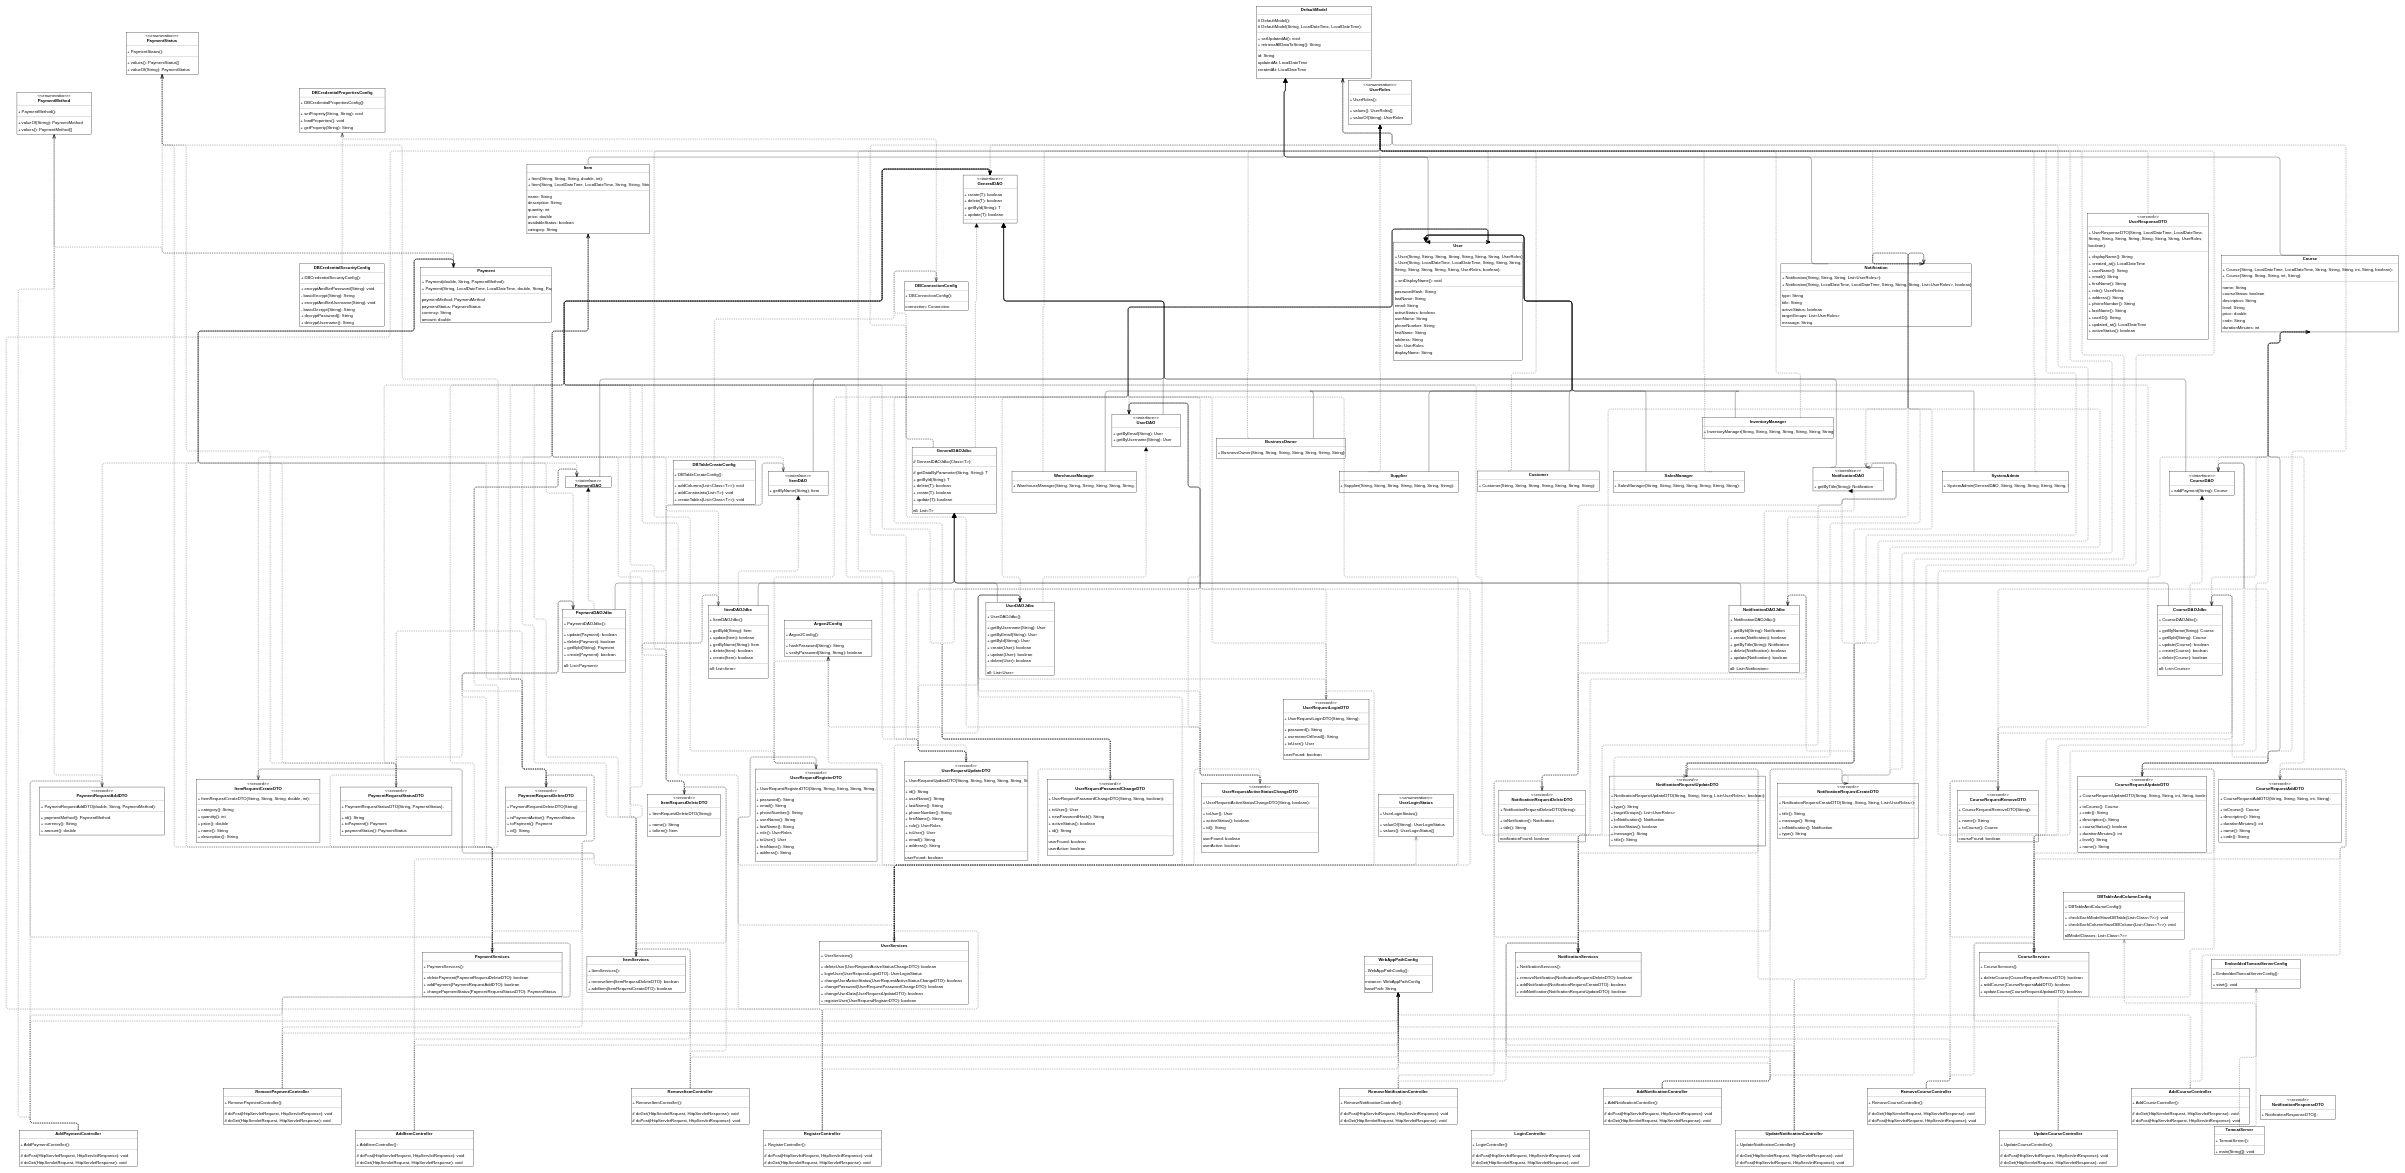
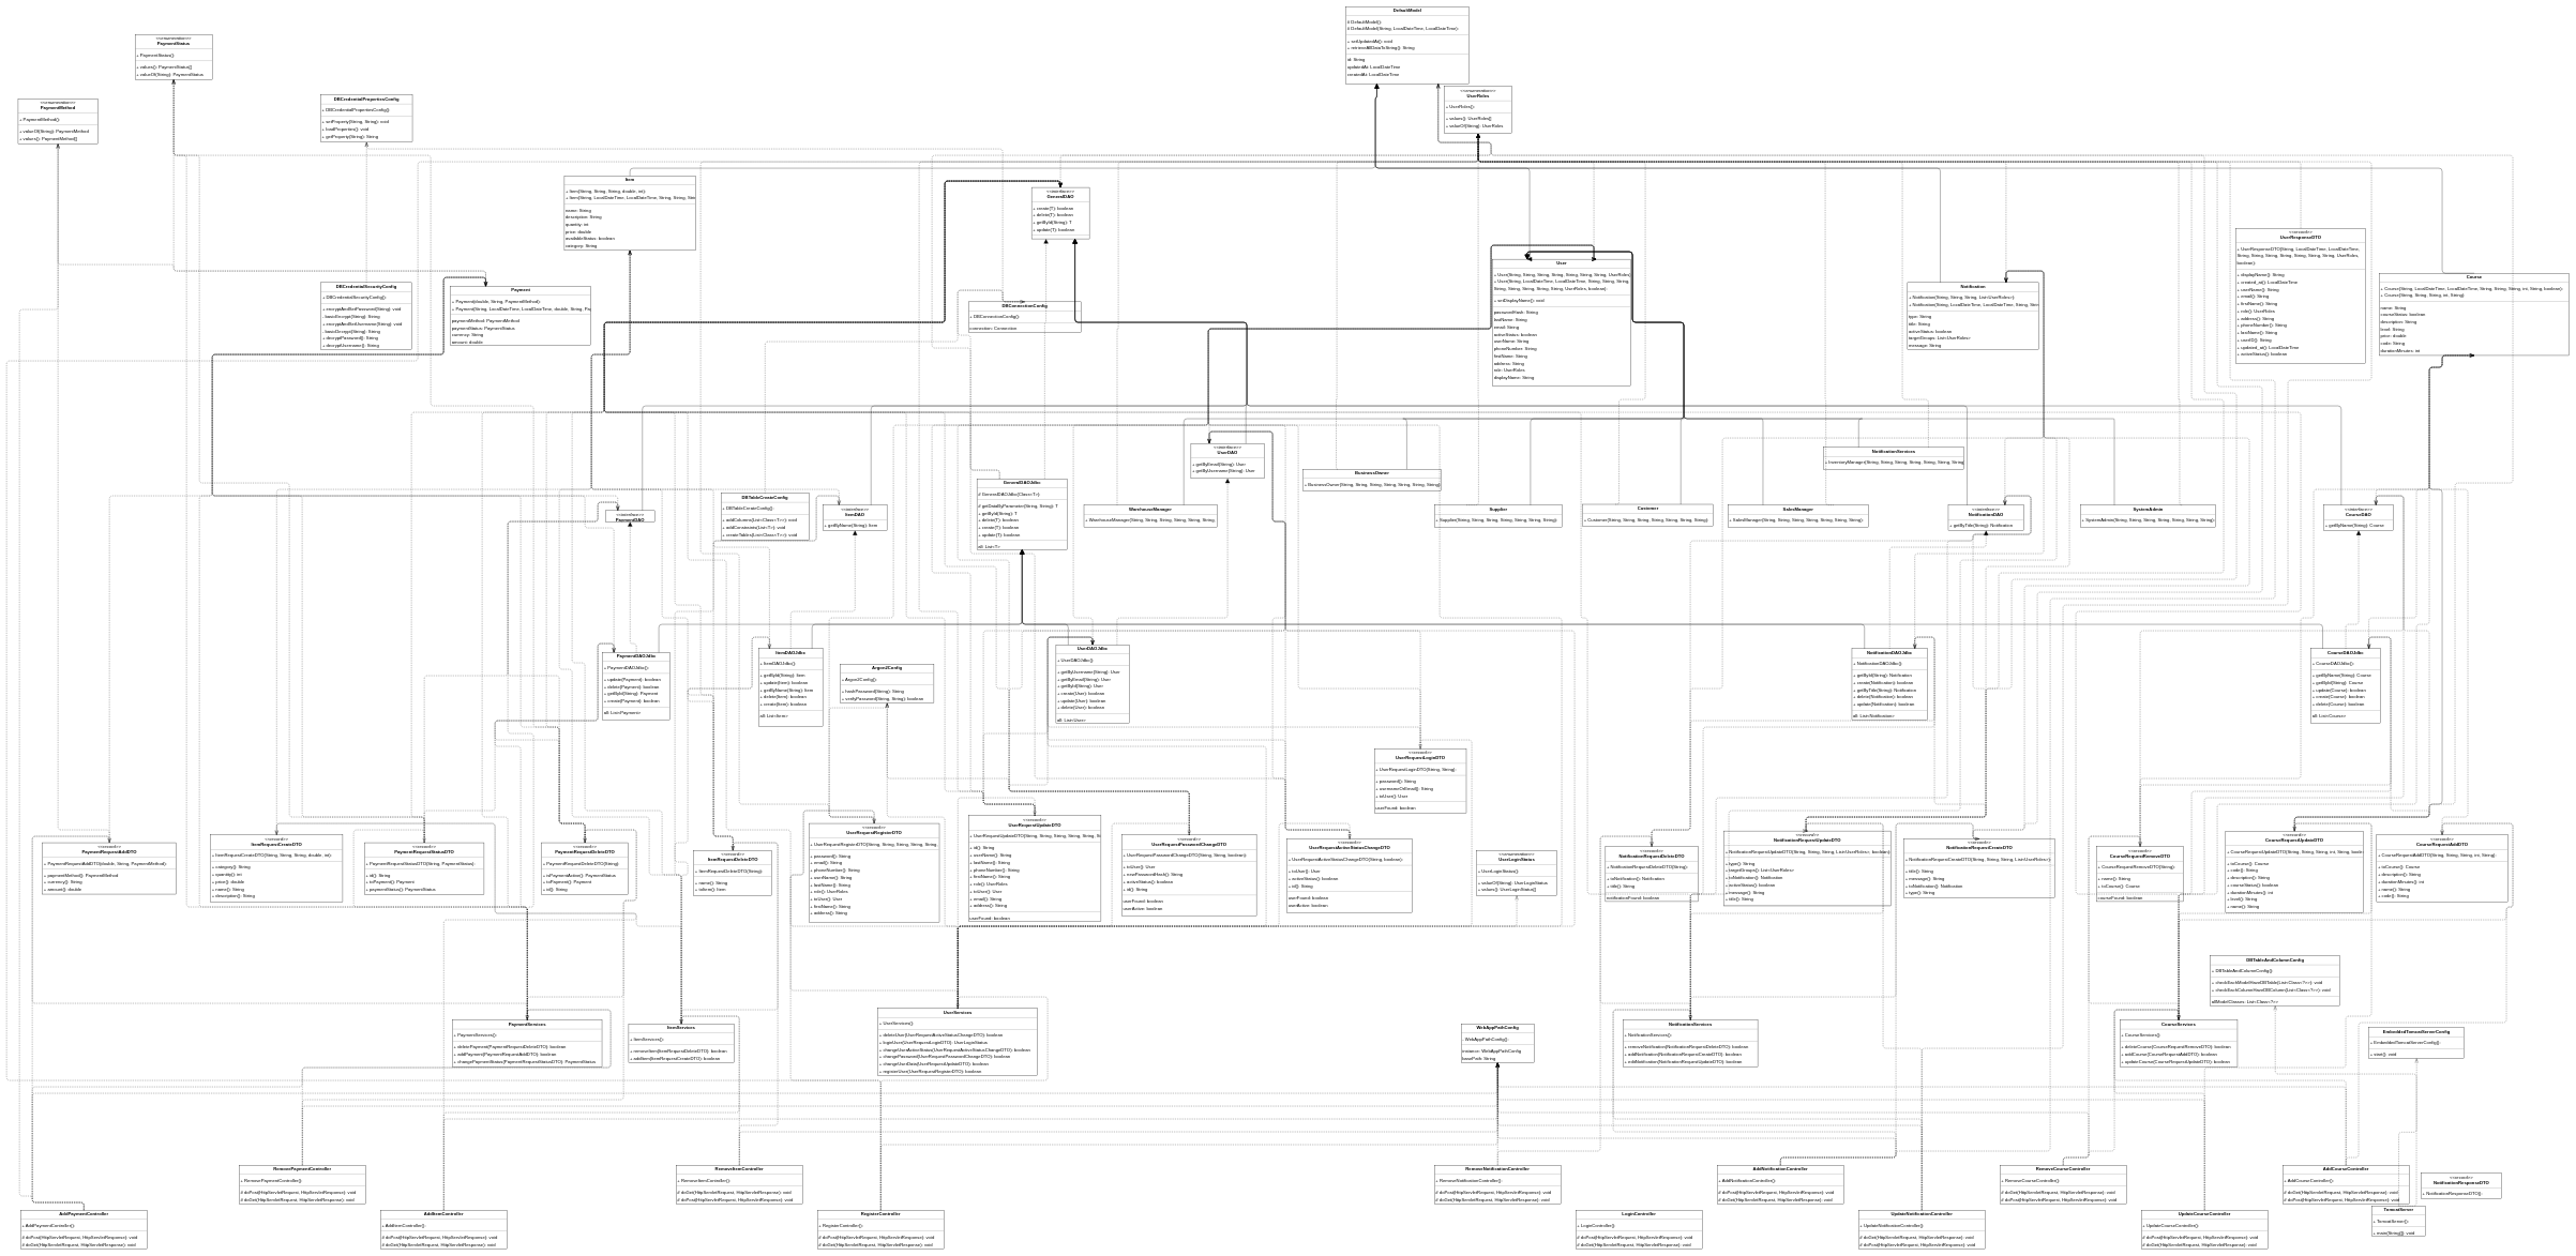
- <mxCell id="123" value="" style="html=1;rounded=1;edgeStyle=orthogonalEdgeStyle;dashed=0;startArrow=none;endArrow=block;endSize=12;strokeColor=#000000;exitX=0.500;exitY=0.000;exitDx=0;exitDy=0;entryX=0.250;entryY=1.000;entryDx=0;entryDy=0;" parent="1" source="26" target="21" edge="1"><mxGeometry width="50" height="50" relative="1" as="geometry"><Array as="points"><mxPoint x="1960" y="523" /><mxPoint x="4280" y="523" /><mxPoint x="4280" y="303" /><mxPoint x="4285" y="303" /></Array></mxGeometry></mxCell>
+ <mxCell id="123" value="" style="html=1;rounded=1;edgeStyle=orthogonalEdgeStyle;dashed=0;startArrow=none;endArrow=none;endSize=12;strokeColor=#000000;exitX=0.500;exitY=0.000;exitDx=0;exitDy=0;entryX=0.250;entryY=1.000;entryDx=0;entryDy=0;" parent="1" source="26" target="21" edge="1"><mxGeometry width="50" height="50" relative="1" as="geometry"><Array as="points"><mxPoint x="1960" y="523" /><mxPoint x="4280" y="523" /><mxPoint x="4280" y="303" /><mxPoint x="4285" y="303" /></Array></mxGeometry></mxCell>
- <mxCell id="33" value="&lt;p style=&quot;margin:0px;margin-top:4px;text-align:center;&quot;&gt;&lt;b&gt;Notification&lt;/b&gt;&lt;/p&gt;&lt;hr size=&quot;1&quot;/&gt;&lt;p style=&quot;margin:0 0 0 4px;line-height:1.6;&quot;&gt;+ Notification(String, String, String, List&amp;lt;UserRoles&amp;gt;): &lt;br/&gt;+ Notification(String, LocalDateTime, LocalDateTime, String, String, String, List&amp;lt;UserRoles&amp;gt;, boolean): &lt;/p&gt;&lt;hr size=&quot;1&quot;/&gt;&lt;p style=&quot;margin:0 0 0 4px;line-height:1.6;&quot;&gt; type: String&lt;br/&gt; title: String&lt;br/&gt; activeStatus: boolean&lt;br/&gt; targetGroups: List&amp;lt;UserRoles&amp;gt;&lt;br/&gt; message: String&lt;/p&gt;" style="verticalAlign=top;align=left;overflow=fill;fontSize=14;fontFamily=Helvetica;html=1;rounded=0;shadow=0;comic=0;labelBackgroundColor=none;strokeWidth=1;strokeColor=#000000;" parent="1" vertex="1"><mxGeometry x="5936" y="879" width="635" height="208" as="geometry" /></mxCell>
+ <mxCell id="33" value="&lt;p style=&quot;margin:0px;margin-top:4px;text-align:center;&quot;&gt;&lt;b&gt;Notification&lt;/b&gt;&lt;/p&gt;&lt;hr size=&quot;1&quot;/&gt;&lt;p style=&quot;margin:0 0 0 4px;line-height:1.6;&quot;&gt;+ Notification(String, String, String, List&amp;lt;UserRoles&amp;gt;): &lt;br/&gt;+ Notification(String, LocalDateTime, LocalDateTime, String, String, String, List&amp;lt;UserRoles&amp;gt;, boolean): &lt;/p&gt;&lt;hr size=&quot;1&quot;/&gt;&lt;p style=&quot;margin:0 0 0 4px;line-height:1.6;&quot;&gt; type: String&lt;br/&gt; title: String&lt;br/&gt; activeStatus: boolean&lt;br/&gt; targetGroups: List&amp;lt;UserRoles&amp;gt;&lt;br/&gt; message: String&lt;/p&gt;" style="verticalAlign=top;align=left;overflow=fill;fontSize=14;fontFamily=Helvetica;html=1;rounded=0;shadow=0;comic=0;labelBackgroundColor=none;strokeWidth=1;strokeColor=#000000;" parent="1" vertex="1"><mxGeometry x="5936" y="879" width="409" height="208" as="geometry" /></mxCell>
- <mxCell id="16" value="&lt;p style=&quot;margin:0px;margin-top:4px;text-align:center;&quot;&gt;&lt;b&gt;DBConnectionConfig&lt;/b&gt;&lt;/p&gt;&lt;hr size=&quot;1&quot;/&gt;&lt;p style=&quot;margin:0 0 0 4px;line-height:1.6;&quot;&gt;+ DBConnectionConfig(): &lt;/p&gt;&lt;hr size=&quot;1&quot;/&gt;&lt;p style=&quot;margin:0 0 0 4px;line-height:1.6;&quot;&gt; connection: Connection&lt;/p&gt;" style="verticalAlign=top;align=left;overflow=fill;fontSize=14;fontFamily=Helvetica;html=1;rounded=0;shadow=0;comic=0;labelBackgroundColor=none;strokeWidth=1;strokeColor=#000000;" parent="1" vertex="1"><mxGeometry x="3014" y="939" width="213" height="95" as="geometry" /></mxCell>
+ <mxCell id="16" value="&lt;p style=&quot;margin:0px;margin-top:4px;text-align:center;&quot;&gt;&lt;b&gt;DBConnectionConfig&lt;/b&gt;&lt;/p&gt;&lt;hr size=&quot;1&quot;/&gt;&lt;p style=&quot;margin:0 0 0 4px;line-height:1.6;&quot;&gt;+ DBConnectionConfig(): &lt;/p&gt;&lt;hr size=&quot;1&quot;/&gt;&lt;p style=&quot;margin:0 0 0 4px;line-height:1.6;&quot;&gt; connection: Connection&lt;/p&gt;" style="verticalAlign=top;align=left;overflow=fill;fontSize=14;fontFamily=Helvetica;html=1;rounded=0;shadow=0;comic=0;labelBackgroundColor=none;strokeWidth=1;strokeColor=#000000;" parent="1" vertex="1"><mxGeometry x="3014" y="939" width="350" height="95" as="geometry" /></mxCell>
- <mxCell id="25" value="&lt;p style=&quot;margin:0px;margin-top:4px;text-align:center;&quot;&gt;&lt;b&gt;InventoryManager&lt;/b&gt;&lt;/p&gt;&lt;hr size=&quot;1&quot;/&gt;&lt;p style=&quot;margin:0 0 0 4px;line-height:1.6;&quot;&gt;+ InventoryManager(String, String, String, String, String, String, String): &lt;/p&gt;" style="verticalAlign=top;align=left;overflow=fill;fontSize=14;fontFamily=Helvetica;html=1;rounded=0;shadow=0;comic=0;labelBackgroundColor=none;strokeWidth=1;strokeColor=#000000;" parent="1" vertex="1"><mxGeometry x="5675" y="1392" width="437" height="68" as="geometry" /></mxCell>
+ <mxCell id="25" value="&lt;p style=&quot;margin:0px;margin-top:4px;text-align:center;&quot;&gt;&lt;b&gt;NotificationServices&lt;/b&gt;&lt;/p&gt;&lt;hr size=&quot;1&quot;/&gt;&lt;p style=&quot;margin:0 0 0 4px;line-height:1.6;&quot;&gt;+ InventoryManager(String, String, String, String, String, String, String): &lt;/p&gt;" style="verticalAlign=top;align=left;overflow=fill;fontSize=14;fontFamily=Helvetica;html=1;rounded=0;shadow=0;comic=0;labelBackgroundColor=none;strokeWidth=1;strokeColor=#000000;" parent="1" vertex="1"><mxGeometry x="5675" y="1392" width="437" height="68" as="geometry" /></mxCell>
- <mxCell id="57" value="&lt;p style=&quot;margin:0px;margin-top:4px;text-align:center;&quot;&gt;&lt;b&gt;SystemAdmin&lt;/b&gt;&lt;/p&gt;&lt;hr size=&quot;1&quot;/&gt;&lt;p style=&quot;margin:0 0 0 4px;line-height:1.6;&quot;&gt;+ SystemAdmin(GeneralDAO, String, String, String, String, String, String): &lt;/p&gt;" style="verticalAlign=top;align=left;overflow=fill;fontSize=14;fontFamily=Helvetica;html=1;rounded=0;shadow=0;comic=0;labelBackgroundColor=none;strokeWidth=1;strokeColor=#000000;" parent="1" vertex="1"><mxGeometry x="6475" y="1572" width="420" height="68" as="geometry" /></mxCell>
+ <mxCell id="57" value="&lt;p style=&quot;margin:0px;margin-top:4px;text-align:center;&quot;&gt;&lt;b&gt;SystemAdmin&lt;/b&gt;&lt;/p&gt;&lt;hr size=&quot;1&quot;/&gt;&lt;p style=&quot;margin:0 0 0 4px;line-height:1.6;&quot;&gt;+ SystemAdmin(String, String, String, String, String, String, String): &lt;/p&gt;" style="verticalAlign=top;align=left;overflow=fill;fontSize=14;fontFamily=Helvetica;html=1;rounded=0;shadow=0;comic=0;labelBackgroundColor=none;strokeWidth=1;strokeColor=#000000;" parent="1" vertex="1"><mxGeometry x="6475" y="1572" width="420" height="68" as="geometry" /></mxCell>
- <mxCell id="34" value="&lt;p style=&quot;margin:0px;margin-top:4px;text-align:center;&quot;&gt;&lt;i&gt;&amp;lt;&amp;lt;interface&amp;gt;&amp;gt;&lt;/i&gt;&lt;br/&gt;&lt;b&gt;NotificationDAO&lt;/b&gt;&lt;/p&gt;&lt;hr size=&quot;1&quot;/&gt;&lt;p style=&quot;margin:0 0 0 4px;line-height:1.6;&quot;&gt;+ getByTitle(String): Notification&lt;/p&gt;" style="verticalAlign=top;align=left;overflow=fill;fontSize=14;fontFamily=Helvetica;html=1;rounded=0;shadow=0;comic=0;labelBackgroundColor=none;strokeWidth=1;strokeColor=#000000;" parent="1" vertex="1"><mxGeometry x="6043" y="1557" width="235" height="79" as="geometry" /></mxCell>
+ <mxCell id="34" value="&lt;p style=&quot;margin:0px;margin-top:4px;text-align:center;&quot;&gt;&lt;i&gt;&amp;lt;&amp;lt;interface&amp;gt;&amp;gt;&lt;/i&gt;&lt;br/&gt;&lt;b&gt;NotificationDAO&lt;/b&gt;&lt;/p&gt;&lt;hr size=&quot;1&quot;/&gt;&lt;p style=&quot;margin:0 0 0 4px;line-height:1.6;&quot;&gt;+ getByTitle(String): Notification&lt;/p&gt;" style="verticalAlign=top;align=left;overflow=fill;fontSize=14;fontFamily=Helvetica;html=1;rounded=0;shadow=0;comic=0;labelBackgroundColor=none;strokeWidth=1;strokeColor=#000000;" parent="1" vertex="1"><mxGeometry x="6063" y="1572" width="235" height="79" as="geometry" /></mxCell>
- <mxCell id="9" value="&lt;p style=&quot;margin:0px;margin-top:4px;text-align:center;&quot;&gt;&lt;i&gt;&amp;lt;&amp;lt;interface&amp;gt;&amp;gt;&lt;/i&gt;&lt;br/&gt;&lt;b&gt;CourseDAO&lt;/b&gt;&lt;/p&gt;&lt;hr size=&quot;1&quot;/&gt;&lt;p style=&quot;margin:0 0 0 4px;line-height:1.6;&quot;&gt;+ addPayment(String): Course&lt;/p&gt;" style="verticalAlign=top;align=left;overflow=fill;fontSize=14;fontFamily=Helvetica;html=1;rounded=0;shadow=0;comic=0;labelBackgroundColor=none;strokeWidth=1;strokeColor=#000000;" parent="1" vertex="1"><mxGeometry x="7232" y="1572" width="216" height="79" as="geometry" /></mxCell>
+ <mxCell id="9" value="&lt;p style=&quot;margin:0px;margin-top:4px;text-align:center;&quot;&gt;&lt;i&gt;&amp;lt;&amp;lt;interface&amp;gt;&amp;gt;&lt;/i&gt;&lt;br/&gt;&lt;b&gt;CourseDAO&lt;/b&gt;&lt;/p&gt;&lt;hr size=&quot;1&quot;/&gt;&lt;p style=&quot;margin:0 0 0 4px;line-height:1.6;&quot;&gt;+ getByName(String): Course&lt;/p&gt;" style="verticalAlign=top;align=left;overflow=fill;fontSize=14;fontFamily=Helvetica;html=1;rounded=0;shadow=0;comic=0;labelBackgroundColor=none;strokeWidth=1;strokeColor=#000000;" parent="1" vertex="1"><mxGeometry x="7232" y="1572" width="216" height="79" as="geometry" /></mxCell>
+ <mxCell id="76" value="" style="html=1;rounded=1;edgeStyle=orthogonalEdgeStyle;dashed=1;startArrow=none;endArrow=openThin;endSize=12;strokeColor=#000000;exitX=0.500;exitY=0.000;exitDx=0;exitDy=0;entryX=0.500;entryY=0.000;entryDx=0;entryDy=0;" parent="1" source="2" target="14" edge="1"><mxGeometry width="50" height="50" relative="1" as="geometry"><Array as="points"><mxPoint x="7300" y="3363" /><mxPoint x="6580" y="3363" /><mxPoint x="6580" y="3143" /><mxPoint x="6780" y="3143" /></Array></mxGeometry></mxCell>
- <mxCell id="202" value="" style="html=1;rounded=1;edgeStyle=orthogonalEdgeStyle;dashed=1;startArrow=none;endArrow=openThin;endSize=12;strokeColor=#000000;exitX=0.500;exitY=0.000;exitDx=0;exitDy=0;entryX=0.500;entryY=0.000;entryDx=0;entryDy=0;" parent="1" source="53" target="40" edge="1"><mxGeometry width="50" height="50" relative="1" as="geometry"><Array as="points"><mxPoint x="4660" y="3603" /><mxPoint x="5020" y="3603" /><mxPoint x="5020" y="3143" /><mxPoint x="5260" y="3143" /></Array></mxGeometry></mxCell>
